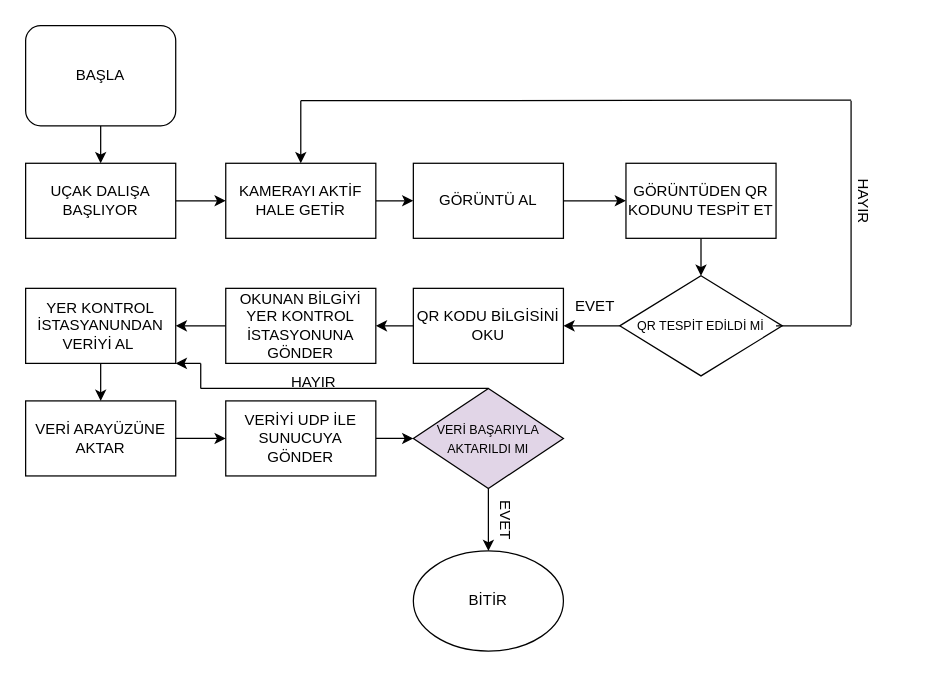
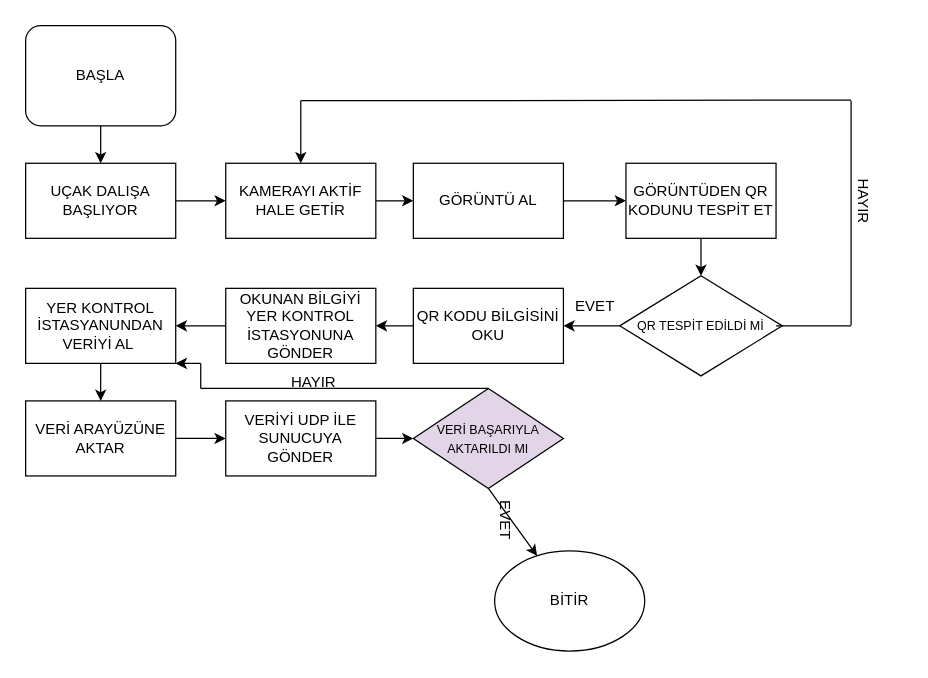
- <mxCell id="28" value="BİTİR" style="ellipse;whiteSpace=wrap;html=1;" vertex="1" parent="1"><mxGeometry x="330" y="440" width="120" height="80" as="geometry" /></mxCell>
+ <mxCell id="28" value="BİTİR" style="ellipse;whiteSpace=wrap;html=1;" vertex="1" parent="1"><mxGeometry x="395" y="440" width="120" height="80" as="geometry" /></mxCell>
